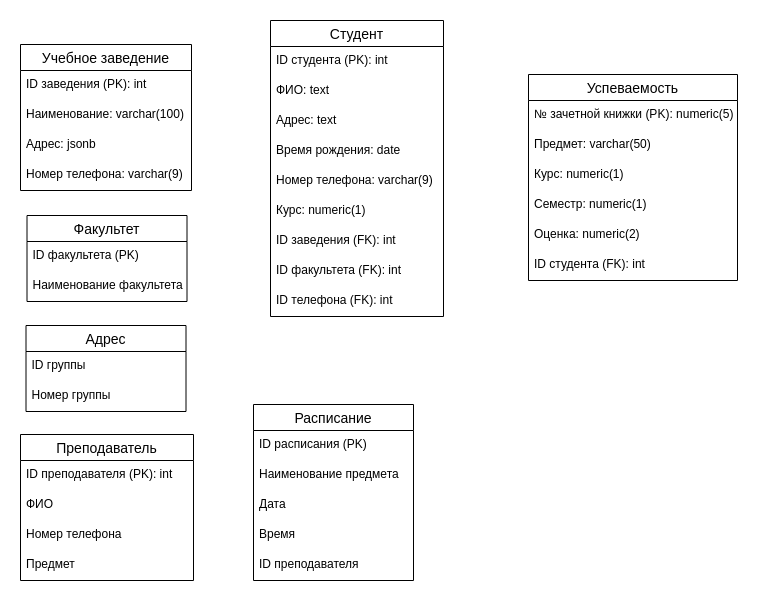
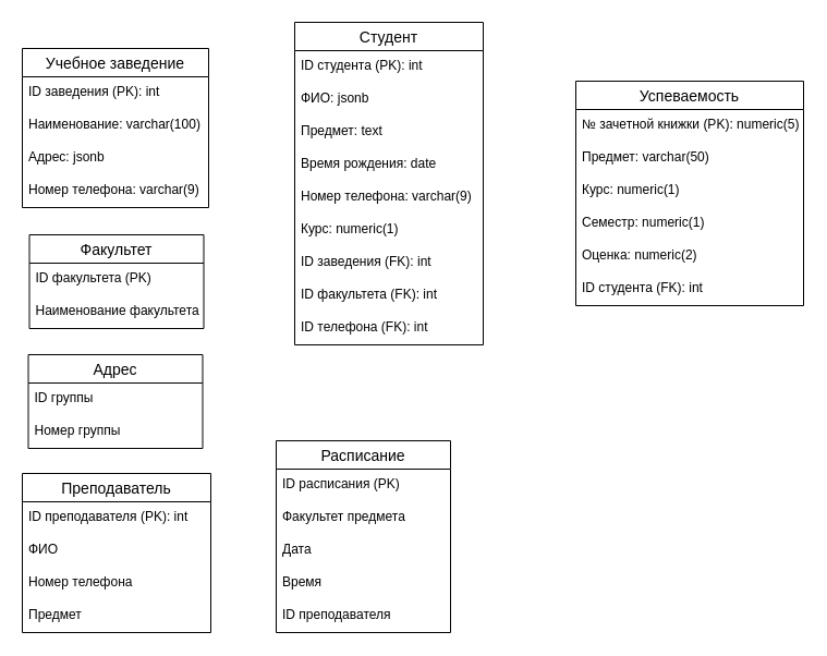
- <mxCell id="4" value="ФИО: text" style="text;strokeColor=none;fillColor=none;spacingLeft=4;spacingRight=4;overflow=hidden;rotatable=0;points=[[0,0.5],[1,0.5]];portConstraint=eastwest;fontSize=12;" vertex="1" parent="2"><mxGeometry y="56" width="173" height="30" as="geometry" /></mxCell>
+ <mxCell id="4" value="ФИО: jsonb" style="text;strokeColor=none;fillColor=none;spacingLeft=4;spacingRight=4;overflow=hidden;rotatable=0;points=[[0,0.5],[1,0.5]];portConstraint=eastwest;fontSize=12;" vertex="1" parent="2"><mxGeometry y="56" width="173" height="30" as="geometry" /></mxCell>
- <mxCell id="5" value="Адрес: text" style="text;strokeColor=none;fillColor=none;spacingLeft=4;spacingRight=4;overflow=hidden;rotatable=0;points=[[0,0.5],[1,0.5]];portConstraint=eastwest;fontSize=12;" vertex="1" parent="2"><mxGeometry y="86" width="173" height="30" as="geometry" /></mxCell>
+ <mxCell id="5" value="Предмет: text" style="text;strokeColor=none;fillColor=none;spacingLeft=4;spacingRight=4;overflow=hidden;rotatable=0;points=[[0,0.5],[1,0.5]];portConstraint=eastwest;fontSize=12;" vertex="1" parent="2"><mxGeometry y="86" width="173" height="30" as="geometry" /></mxCell>
- <mxCell id="14" value="Наименование предмета" style="text;strokeColor=none;fillColor=none;spacingLeft=4;spacingRight=4;overflow=hidden;rotatable=0;points=[[0,0.5],[1,0.5]];portConstraint=eastwest;fontSize=12;" vertex="1" parent="12"><mxGeometry y="56" width="160" height="30" as="geometry" /></mxCell>
+ <mxCell id="14" value="Факультет предмета" style="text;strokeColor=none;fillColor=none;spacingLeft=4;spacingRight=4;overflow=hidden;rotatable=0;points=[[0,0.5],[1,0.5]];portConstraint=eastwest;fontSize=12;" vertex="1" parent="12"><mxGeometry y="56" width="160" height="30" as="geometry" /></mxCell>
